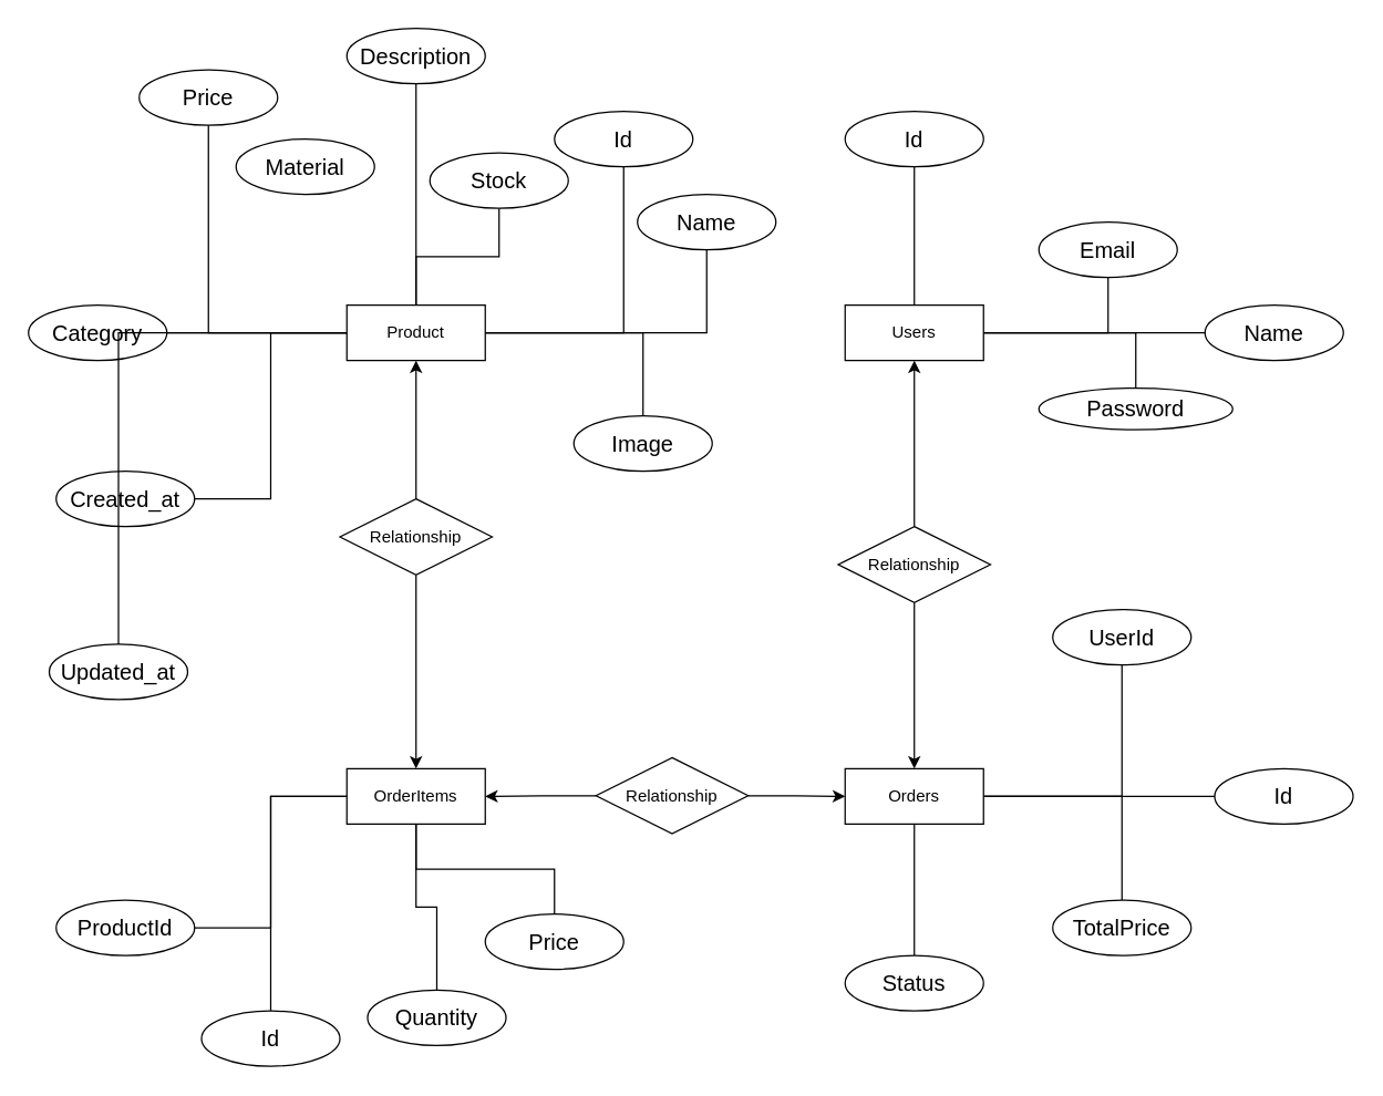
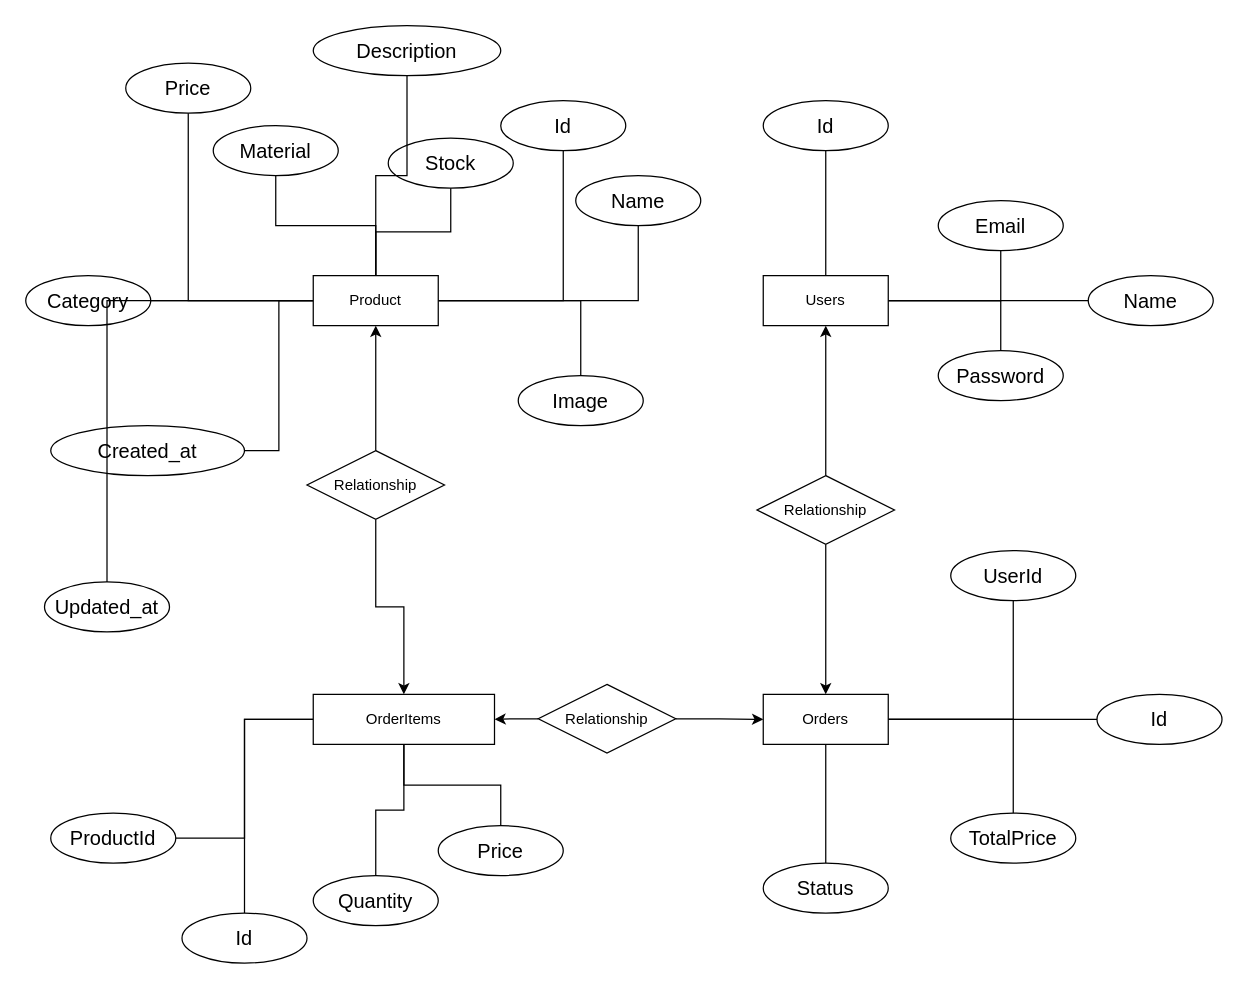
- <mxCell id="5" value="&lt;span style=&quot;font-size:12.0pt;line-height:107%;&lt;br/&gt;font-family:&amp;quot;Times New Roman&amp;quot;,serif;mso-fareast-font-family:Calibri;mso-fareast-theme-font:&lt;br/&gt;minor-latin;mso-ansi-language:HU;mso-fareast-language:EN-US;mso-bidi-language:&lt;br/&gt;AR-SA&quot;&gt;Description&lt;/span&gt;" style="ellipse;whiteSpace=wrap;html=1;align=center;" vertex="1" parent="1"><mxGeometry x="250" y="20" width="100" height="40" as="geometry" /></mxCell>
+ <mxCell id="5" value="&lt;span style=&quot;font-size:12.0pt;line-height:107%;&lt;br/&gt;font-family:&amp;quot;Times New Roman&amp;quot;,serif;mso-fareast-font-family:Calibri;mso-fareast-theme-font:&lt;br/&gt;minor-latin;mso-ansi-language:HU;mso-fareast-language:EN-US;mso-bidi-language:&lt;br/&gt;AR-SA&quot;&gt;Description&lt;/span&gt;" style="ellipse;whiteSpace=wrap;html=1;align=center;" vertex="1" parent="1"><mxGeometry x="250" y="20" width="150" height="40" as="geometry" /></mxCell>
+ <mxCell id="16" style="edgeStyle=orthogonalEdgeStyle;rounded=0;orthogonalLoop=1;jettySize=auto;html=1;entryX=0.5;entryY=1;entryDx=0;entryDy=0;endArrow=none;endFill=0;" edge="1" parent="1" source="22" target="6"><mxGeometry relative="1" as="geometry" /></mxCell>
- <mxCell id="45" value="&lt;span style=&quot;font-size:12.0pt;line-height:107%;&lt;br/&gt;font-family:&amp;quot;Times New Roman&amp;quot;,serif;mso-fareast-font-family:Calibri;mso-fareast-theme-font:&lt;br/&gt;minor-latin;mso-ansi-language:HU;mso-fareast-language:EN-US;mso-bidi-language:&lt;br/&gt;AR-SA&quot;&gt;Password&lt;/span&gt;" style="ellipse;whiteSpace=wrap;html=1;align=center;" vertex="1" parent="1"><mxGeometry x="750" y="280" width="140" height="30" as="geometry" /></mxCell>
+ <mxCell id="45" value="&lt;span style=&quot;font-size:12.0pt;line-height:107%;&lt;br/&gt;font-family:&amp;quot;Times New Roman&amp;quot;,serif;mso-fareast-font-family:Calibri;mso-fareast-theme-font:&lt;br/&gt;minor-latin;mso-ansi-language:HU;mso-fareast-language:EN-US;mso-bidi-language:&lt;br/&gt;AR-SA&quot;&gt;Password&lt;/span&gt;" style="ellipse;whiteSpace=wrap;html=1;align=center;" vertex="1" parent="1"><mxGeometry x="750" y="280" width="100" height="40" as="geometry" /></mxCell>
- <mxCell id="8" value="&lt;span style=&quot;font-size:12.0pt;line-height:107%;&lt;br/&gt;font-family:&amp;quot;Times New Roman&amp;quot;,serif;mso-fareast-font-family:Calibri;mso-fareast-theme-font:&lt;br/&gt;minor-latin;mso-ansi-language:HU;mso-fareast-language:EN-US;mso-bidi-language:&lt;br/&gt;AR-SA&quot;&gt;Created_at&lt;/span&gt;" style="ellipse;whiteSpace=wrap;html=1;align=center;" vertex="1" parent="1"><mxGeometry x="40" y="340" width="100" height="40" as="geometry" /></mxCell>
+ <mxCell id="8" value="&lt;span style=&quot;font-size:12.0pt;line-height:107%;&lt;br/&gt;font-family:&amp;quot;Times New Roman&amp;quot;,serif;mso-fareast-font-family:Calibri;mso-fareast-theme-font:&lt;br/&gt;minor-latin;mso-ansi-language:HU;mso-fareast-language:EN-US;mso-bidi-language:&lt;br/&gt;AR-SA&quot;&gt;Created_at&lt;/span&gt;" style="ellipse;whiteSpace=wrap;html=1;align=center;" vertex="1" parent="1"><mxGeometry x="40" y="340" width="155" height="40" as="geometry" /></mxCell>
- <mxCell id="37" value="OrderItems" style="whiteSpace=wrap;html=1;align=center;" vertex="1" parent="1"><mxGeometry x="250" y="555" width="100" height="40" as="geometry" /></mxCell>
+ <mxCell id="37" value="OrderItems" style="whiteSpace=wrap;html=1;align=center;" vertex="1" parent="1"><mxGeometry x="250" y="555" width="145" height="40" as="geometry" /></mxCell>
- <mxCell id="48" value="&lt;span style=&quot;font-size:12.0pt;line-height:107%;&lt;br/&gt;font-family:&amp;quot;Times New Roman&amp;quot;,serif;mso-fareast-font-family:Calibri;mso-fareast-theme-font:&lt;br/&gt;minor-latin;mso-ansi-language:HU;mso-fareast-language:EN-US;mso-bidi-language:&lt;br/&gt;AR-SA&quot;&gt;Quantity&lt;/span&gt;" style="ellipse;whiteSpace=wrap;html=1;align=center;" vertex="1" parent="1"><mxGeometry x="265" y="715" width="100" height="40" as="geometry" /></mxCell>
+ <mxCell id="48" value="&lt;span style=&quot;font-size:12.0pt;line-height:107%;&lt;br/&gt;font-family:&amp;quot;Times New Roman&amp;quot;,serif;mso-fareast-font-family:Calibri;mso-fareast-theme-font:&lt;br/&gt;minor-latin;mso-ansi-language:HU;mso-fareast-language:EN-US;mso-bidi-language:&lt;br/&gt;AR-SA&quot;&gt;Quantity&lt;/span&gt;" style="ellipse;whiteSpace=wrap;html=1;align=center;" vertex="1" parent="1"><mxGeometry x="250" y="700" width="100" height="40" as="geometry" /></mxCell>
